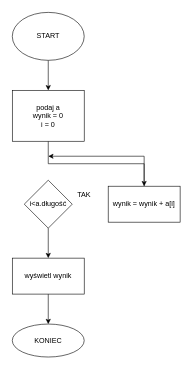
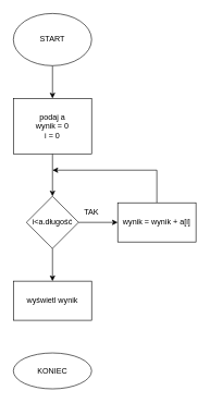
- <mxCell id="4" style="edgeStyle=orthogonalEdgeStyle;rounded=0;orthogonalLoop=1;jettySize=auto;html=1;exitX=0.5;exitY=1;exitDx=0;exitDy=0;" edge="1" parent="1" source="5" target="13"><mxGeometry relative="1" as="geometry" /></mxCell>
+ <mxCell id="4" style="edgeStyle=orthogonalEdgeStyle;rounded=0;orthogonalLoop=1;jettySize=auto;html=1;exitX=0.5;exitY=1;exitDx=0;exitDy=0;entryX=0.5;entryY=0;entryDx=0;entryDy=0;" edge="1" parent="1" source="5" target="8"><mxGeometry relative="1" as="geometry" /></mxCell>
+ <mxCell id="7" style="edgeStyle=orthogonalEdgeStyle;rounded=0;orthogonalLoop=1;jettySize=auto;html=1;exitX=1;exitY=0.5;exitDx=0;exitDy=0;entryX=0;entryY=0.5;entryDx=0;entryDy=0;" edge="1" parent="1" source="8" target="13"><mxGeometry relative="1" as="geometry" /></mxCell>
- <mxCell id="10" style="edgeStyle=orthogonalEdgeStyle;rounded=0;orthogonalLoop=1;jettySize=auto;html=1;exitX=0.5;exitY=1;exitDx=0;exitDy=0;entryX=0.5;entryY=0;entryDx=0;entryDy=0;" edge="1" parent="1" source="11" target="9"><mxGeometry relative="1" as="geometry" /></mxCell>
